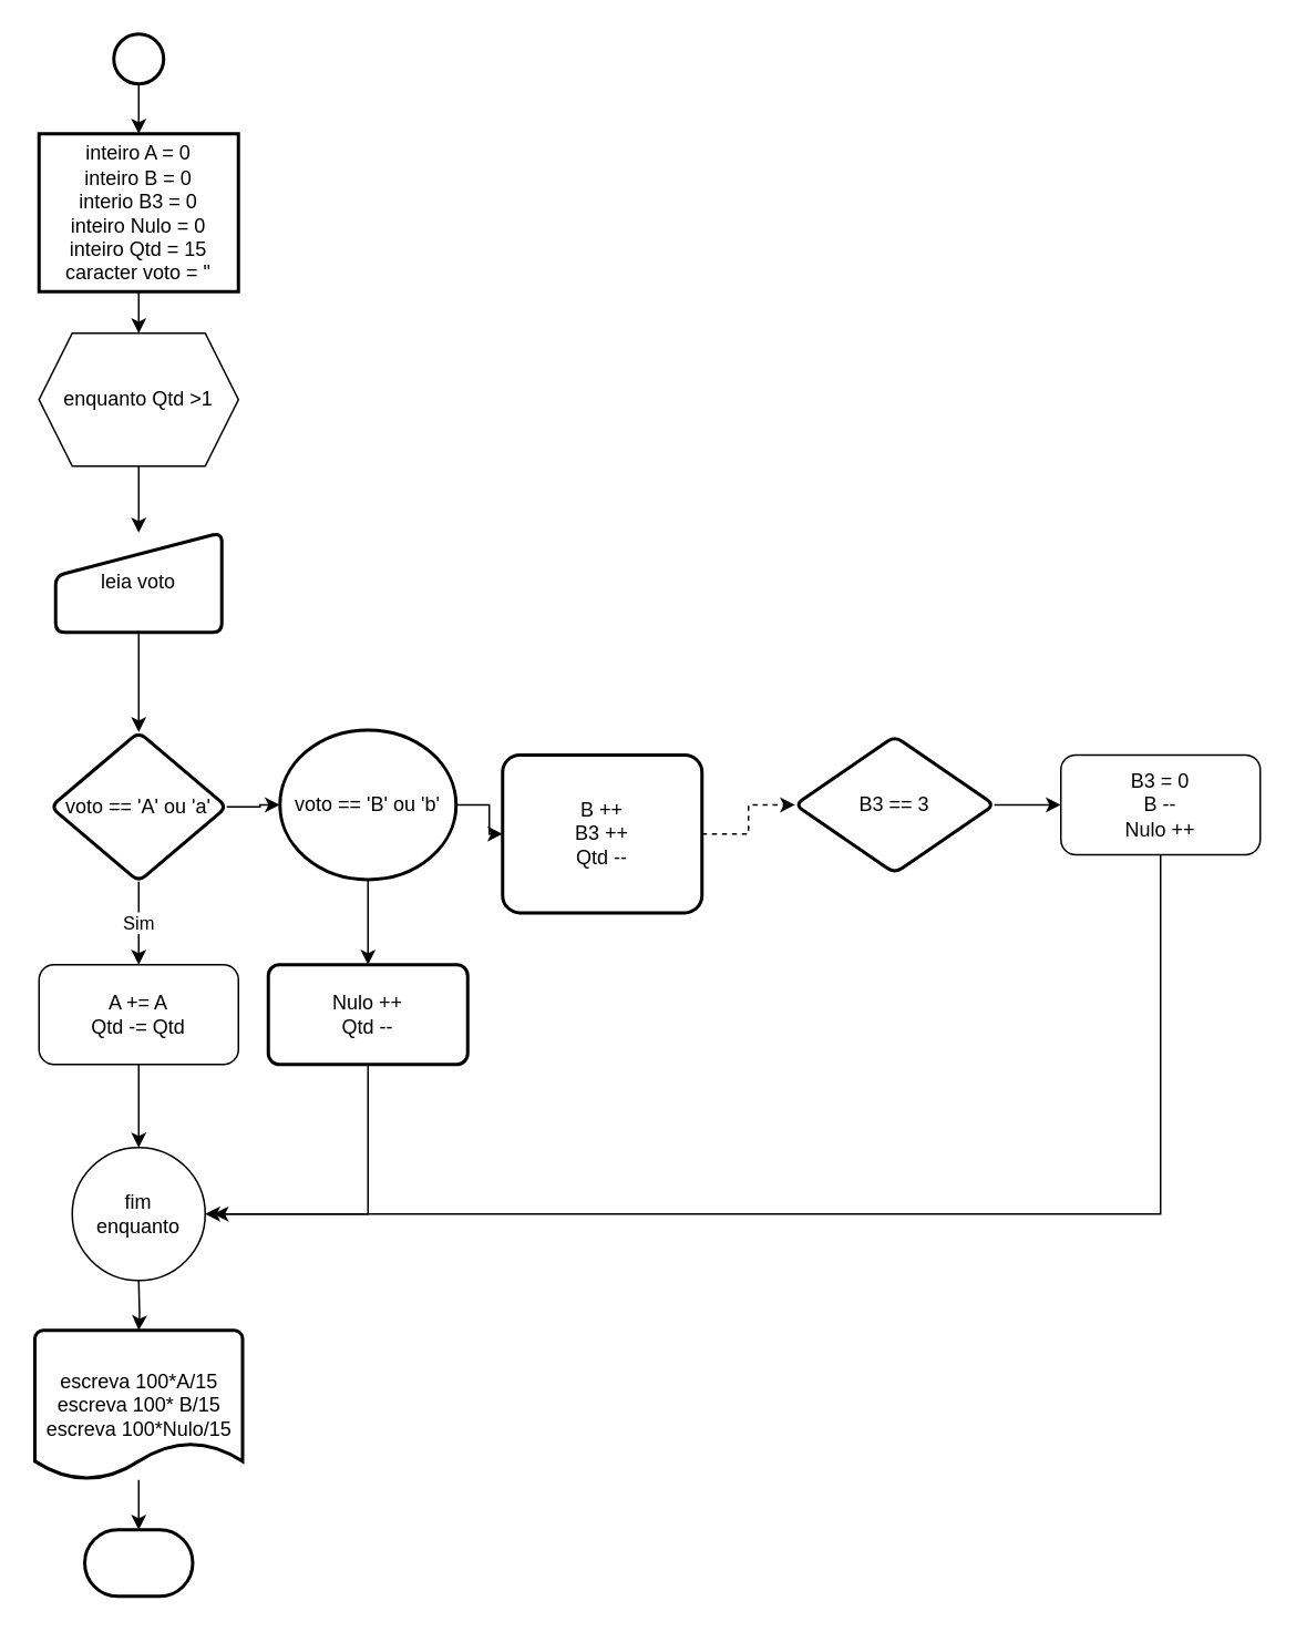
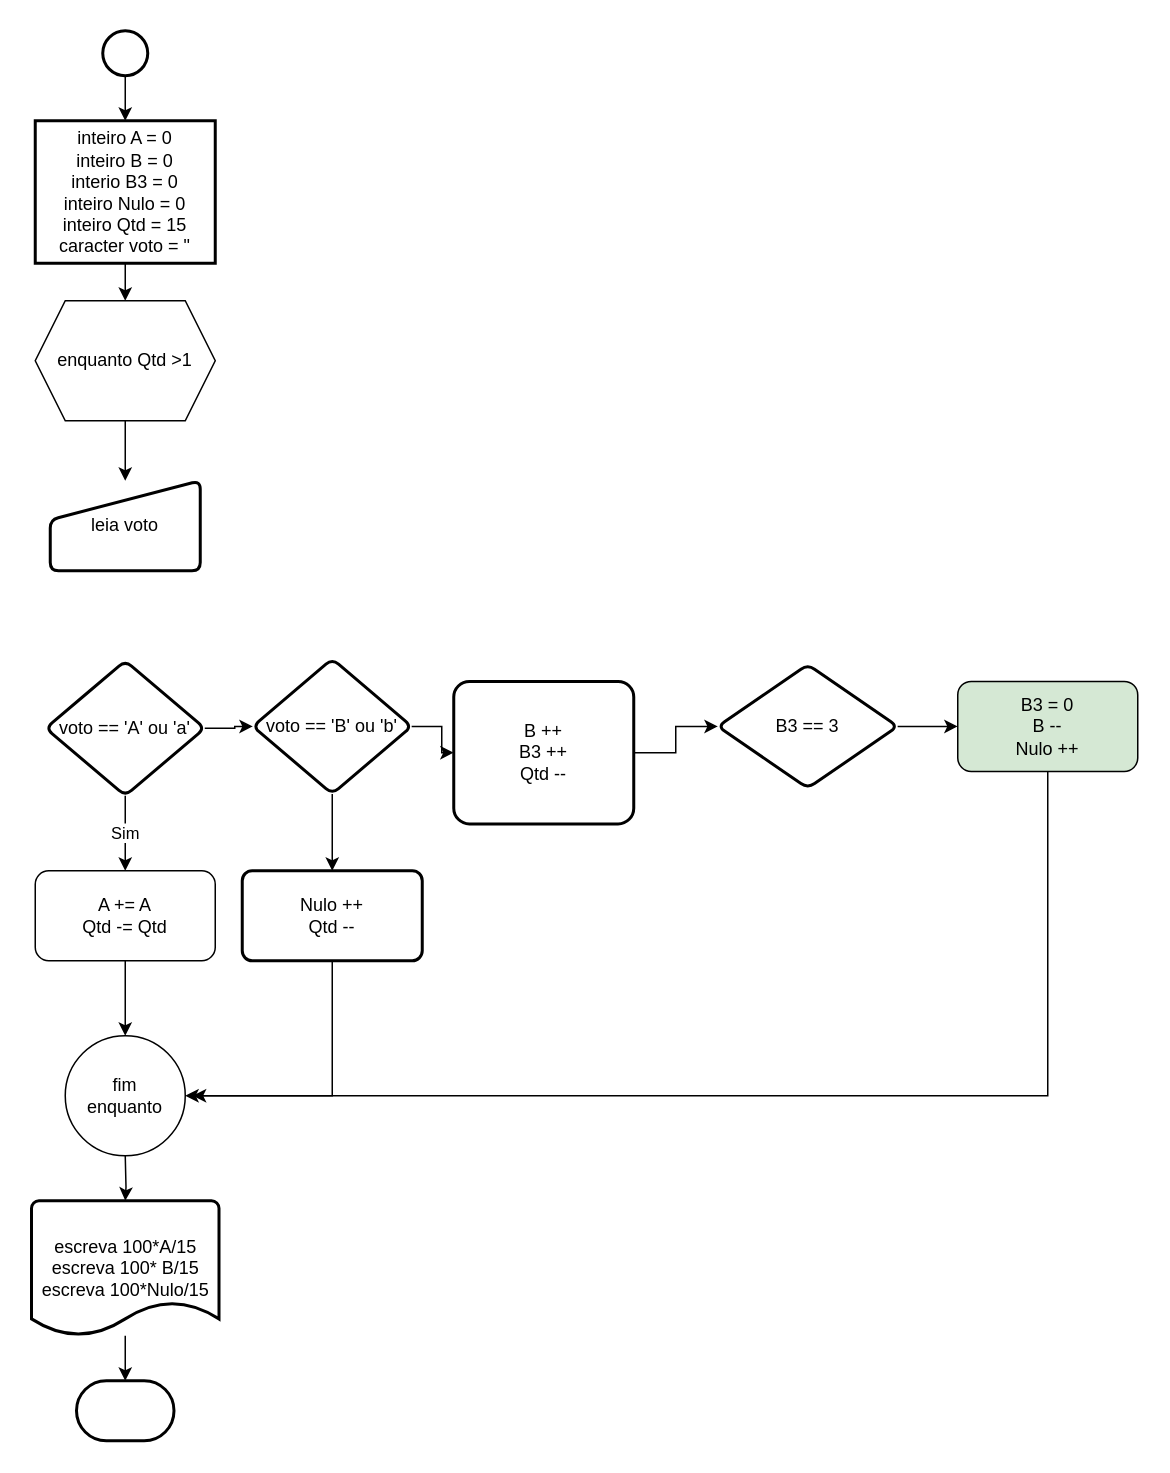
- <mxCell id="9" value="" style="edgeStyle=orthogonalEdgeStyle;rounded=0;orthogonalLoop=1;jettySize=auto;html=1;" edge="1" parent="1" source="10" target="13"><mxGeometry relative="1" as="geometry" /></mxCell>
- <mxCell id="24" value="voto == 'B' ou 'b'" style="ellipse;whiteSpace=wrap;html=1;strokeWidth=2;arcSize=11;" vertex="1" parent="1"><mxGeometry x="168" y="438.75" width="106" height="90" as="geometry" /></mxCell>
+ <mxCell id="24" value="voto == 'B' ou 'b'" style="rhombus;whiteSpace=wrap;html=1;strokeWidth=2;rounded=1;arcSize=11;" vertex="1" parent="1"><mxGeometry x="168" y="438.75" width="106" height="90" as="geometry" /></mxCell>
- <mxCell id="21" value="B3 = 0&lt;br&gt;B --&lt;br&gt;Nulo ++" style="rounded=1;whiteSpace=wrap;html=1;" vertex="1" parent="1"><mxGeometry x="638" y="453.75" width="120" height="60" as="geometry" /></mxCell>
+ <mxCell id="21" value="B3 = 0&lt;br&gt;B --&lt;br&gt;Nulo ++" style="rounded=1;whiteSpace=wrap;html=1;fillColor=#d5e8d4;" vertex="1" parent="1"><mxGeometry x="638" y="453.75" width="120" height="60" as="geometry" /></mxCell>
- <mxCell id="14" value="" style="edgeStyle=orthogonalEdgeStyle;rounded=0;orthogonalLoop=1;jettySize=auto;html=1;dashed=1;" edge="1" parent="1" source="15" target="17"><mxGeometry relative="1" as="geometry" /></mxCell>
+ <mxCell id="14" value="" style="edgeStyle=orthogonalEdgeStyle;rounded=0;orthogonalLoop=1;jettySize=auto;html=1;" edge="1" parent="1" source="15" target="17"><mxGeometry relative="1" as="geometry" /></mxCell>
